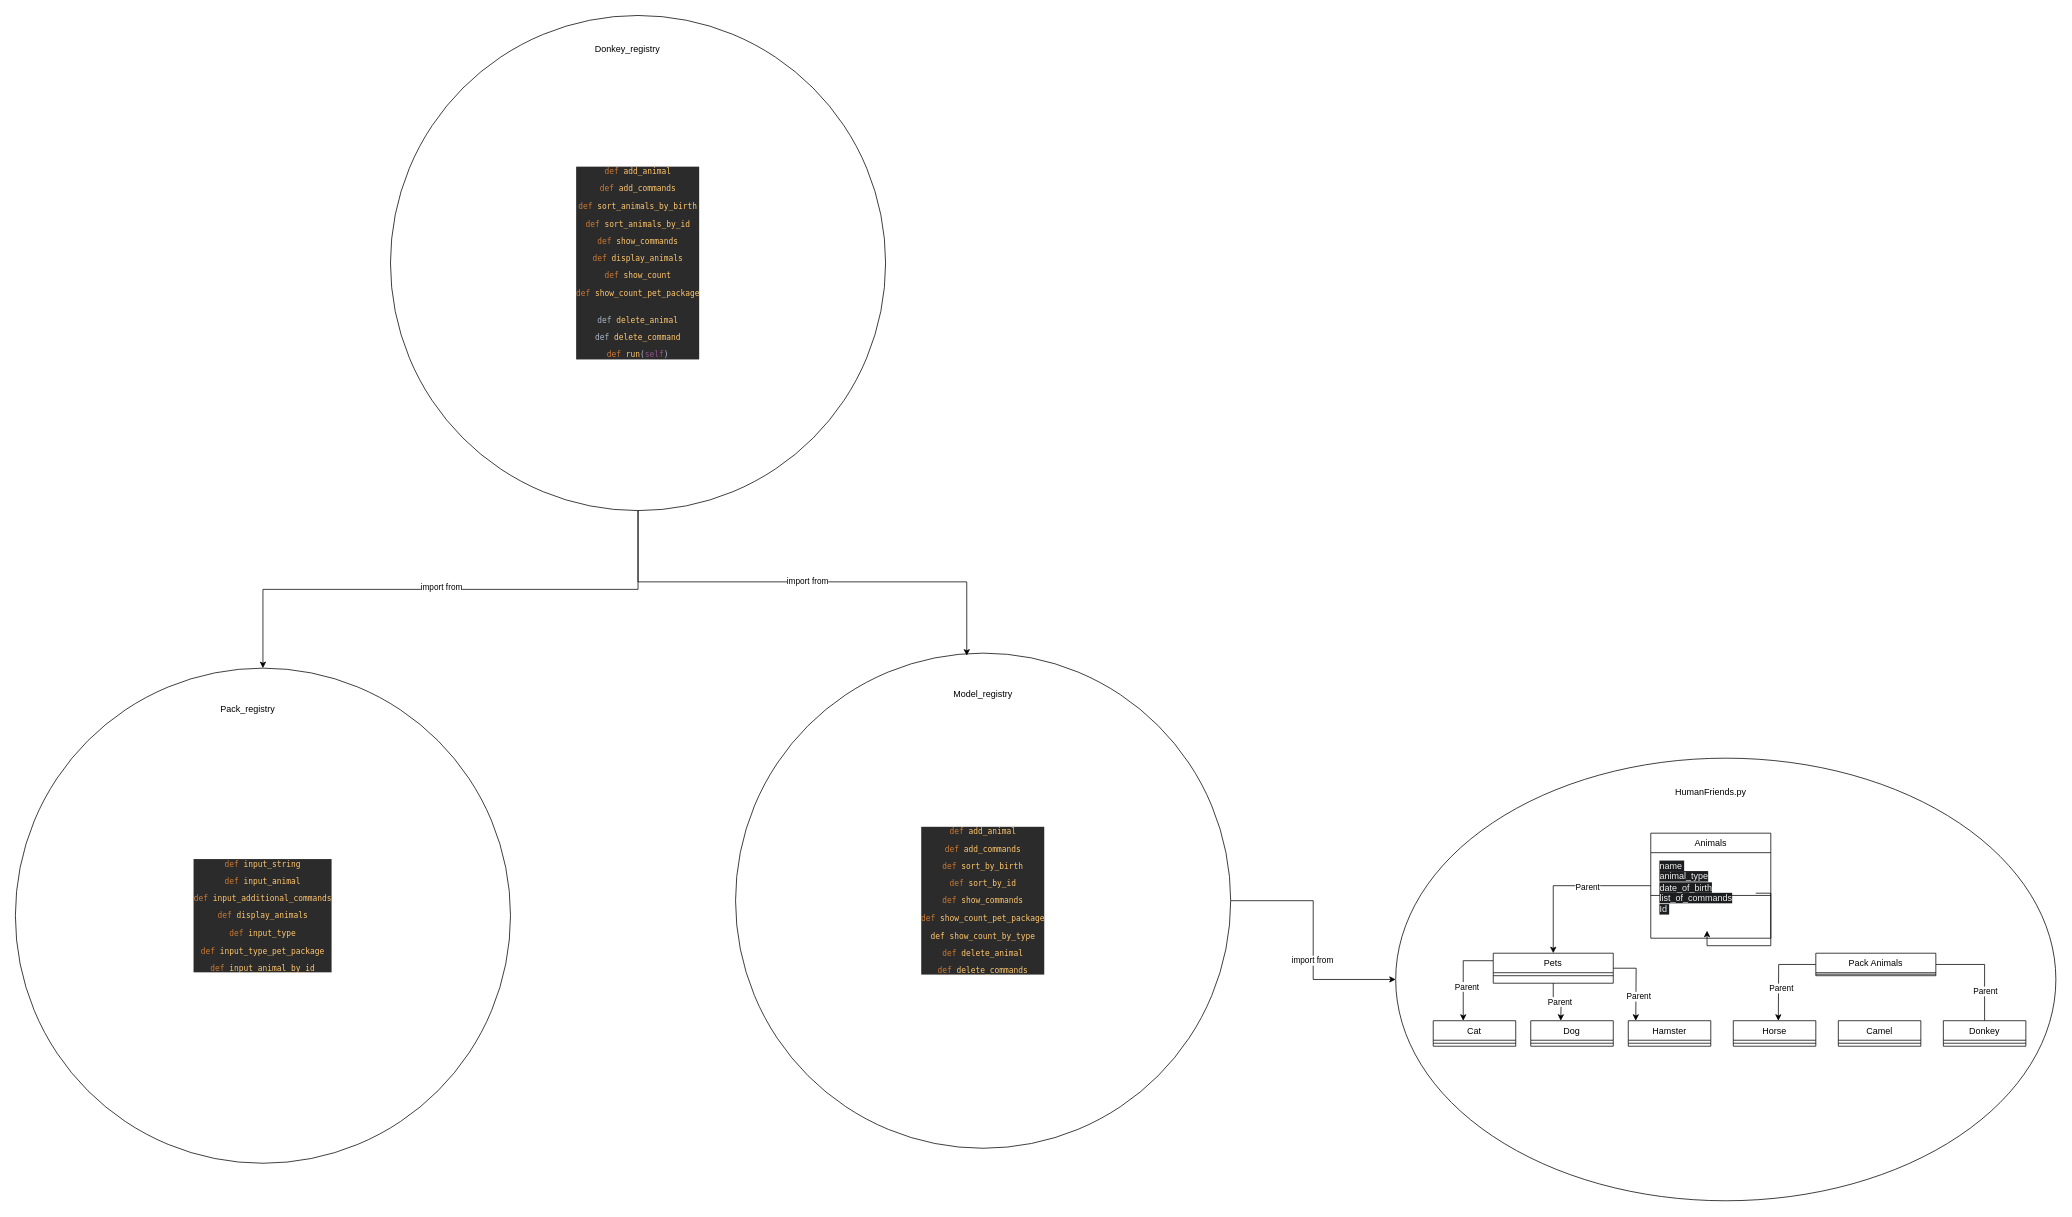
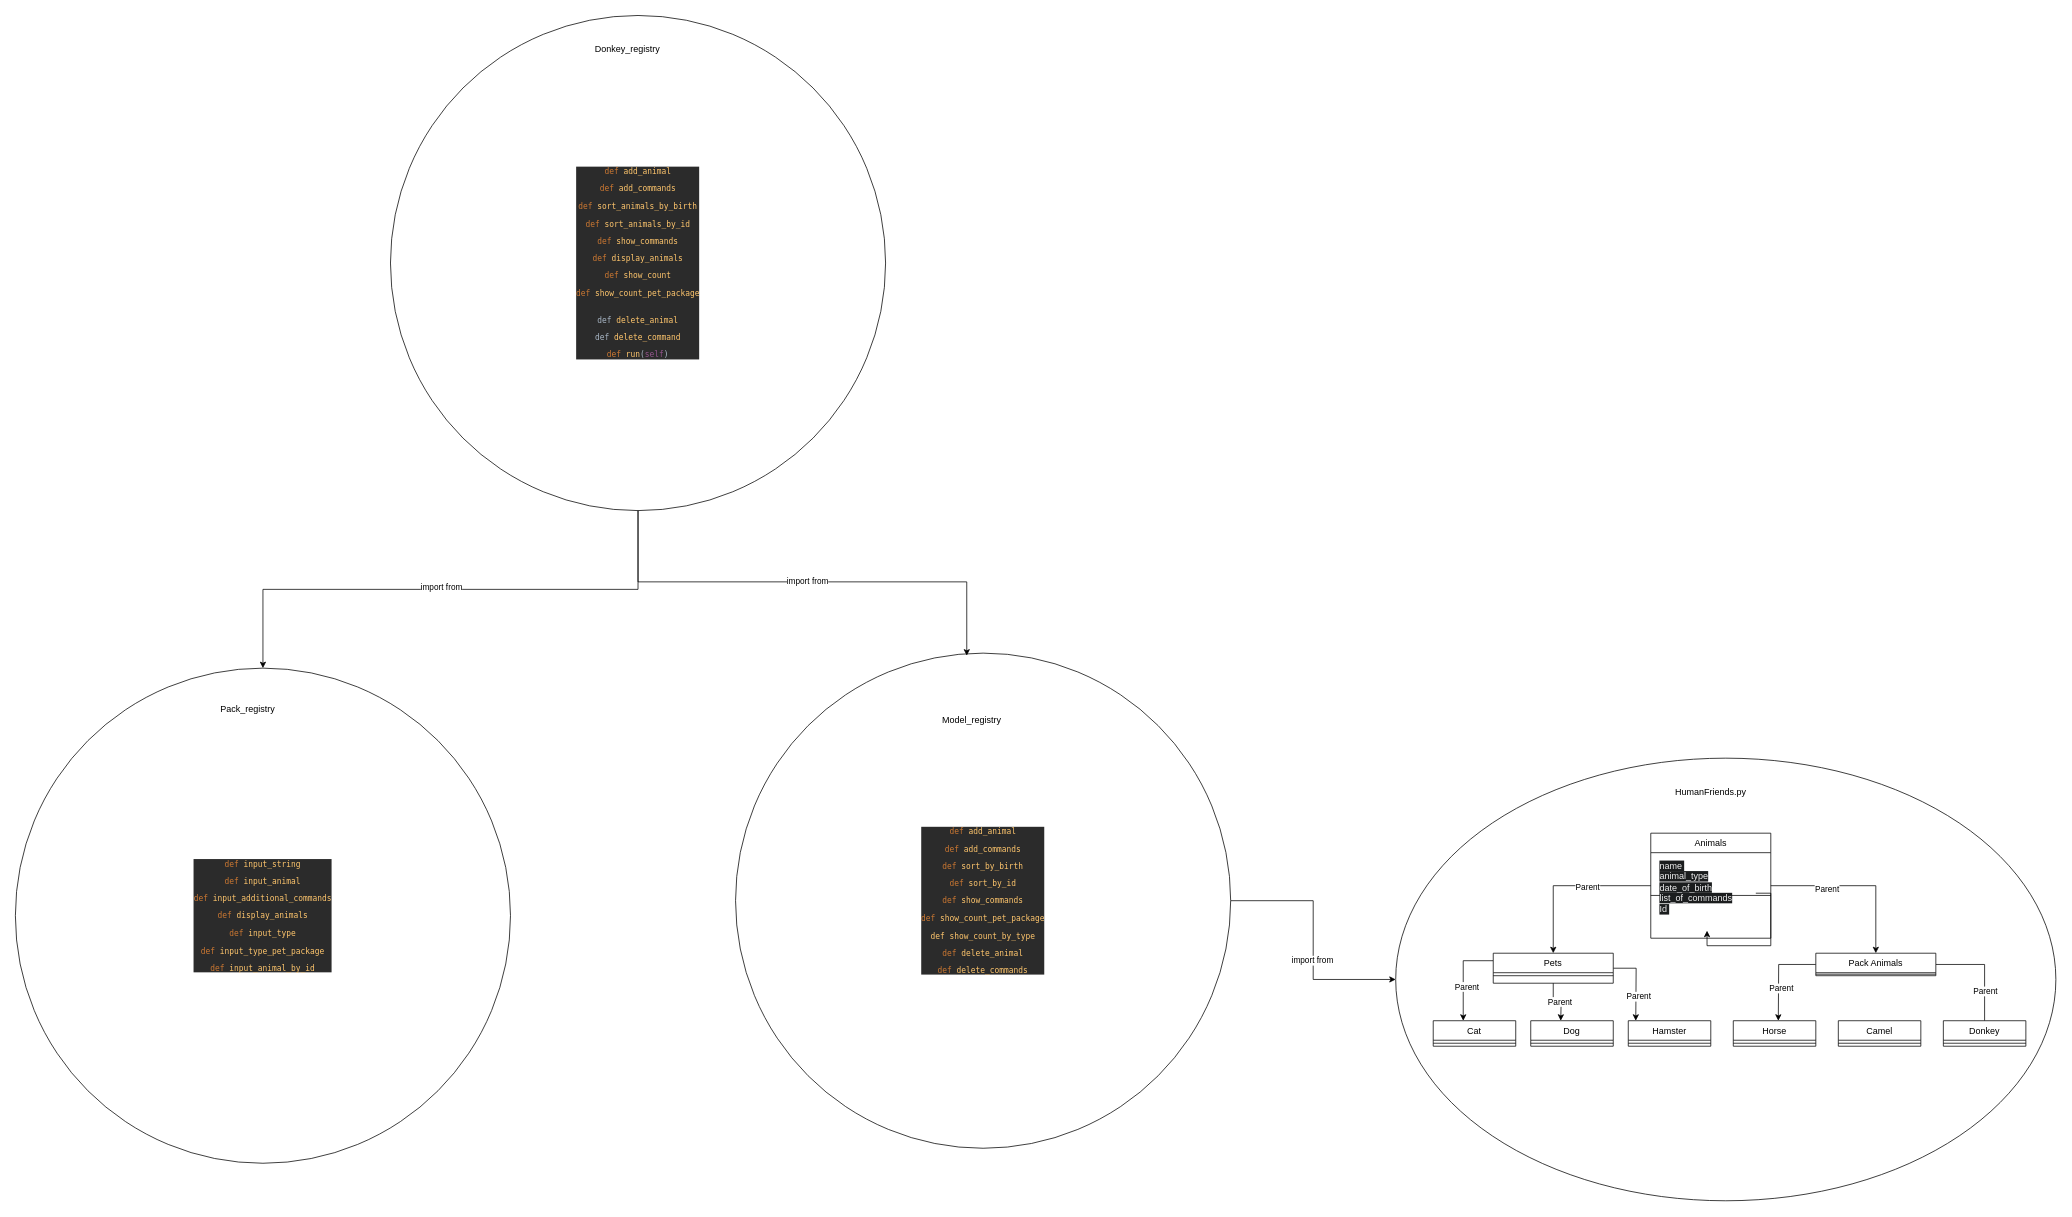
- <mxCell id="47" value="Model_registry" style="text;html=1;align=center;verticalAlign=middle;whiteSpace=wrap;rounded=0;" parent="1" vertex="1"><mxGeometry y="910" width="60" height="30" as="geometry" x="1280" /></mxCell>
+ <mxCell id="47" value="Model_registry" style="text;html=1;align=center;verticalAlign=middle;whiteSpace=wrap;rounded=0;" parent="1" vertex="1"><mxGeometry x="1265" y="945" width="60" height="30" as="geometry" /></mxCell>
+ <mxCell id="31" style="edgeStyle=orthogonalEdgeStyle;rounded=0;orthogonalLoop=1;jettySize=auto;html=1;entryX=0.5;entryY=0;entryDx=0;entryDy=0;" parent="1" source="33" target="15" edge="1"><mxGeometry relative="1" as="geometry" /></mxCell>
+ <mxCell id="32" value="Parent" style="edgeLabel;html=1;align=center;verticalAlign=middle;resizable=0;points=[];" parent="31" vertex="1" connectable="0"><mxGeometry x="-0.366" y="-4" relative="1" as="geometry"><mxPoint x="1" as="offset" /></mxGeometry></mxCell>
